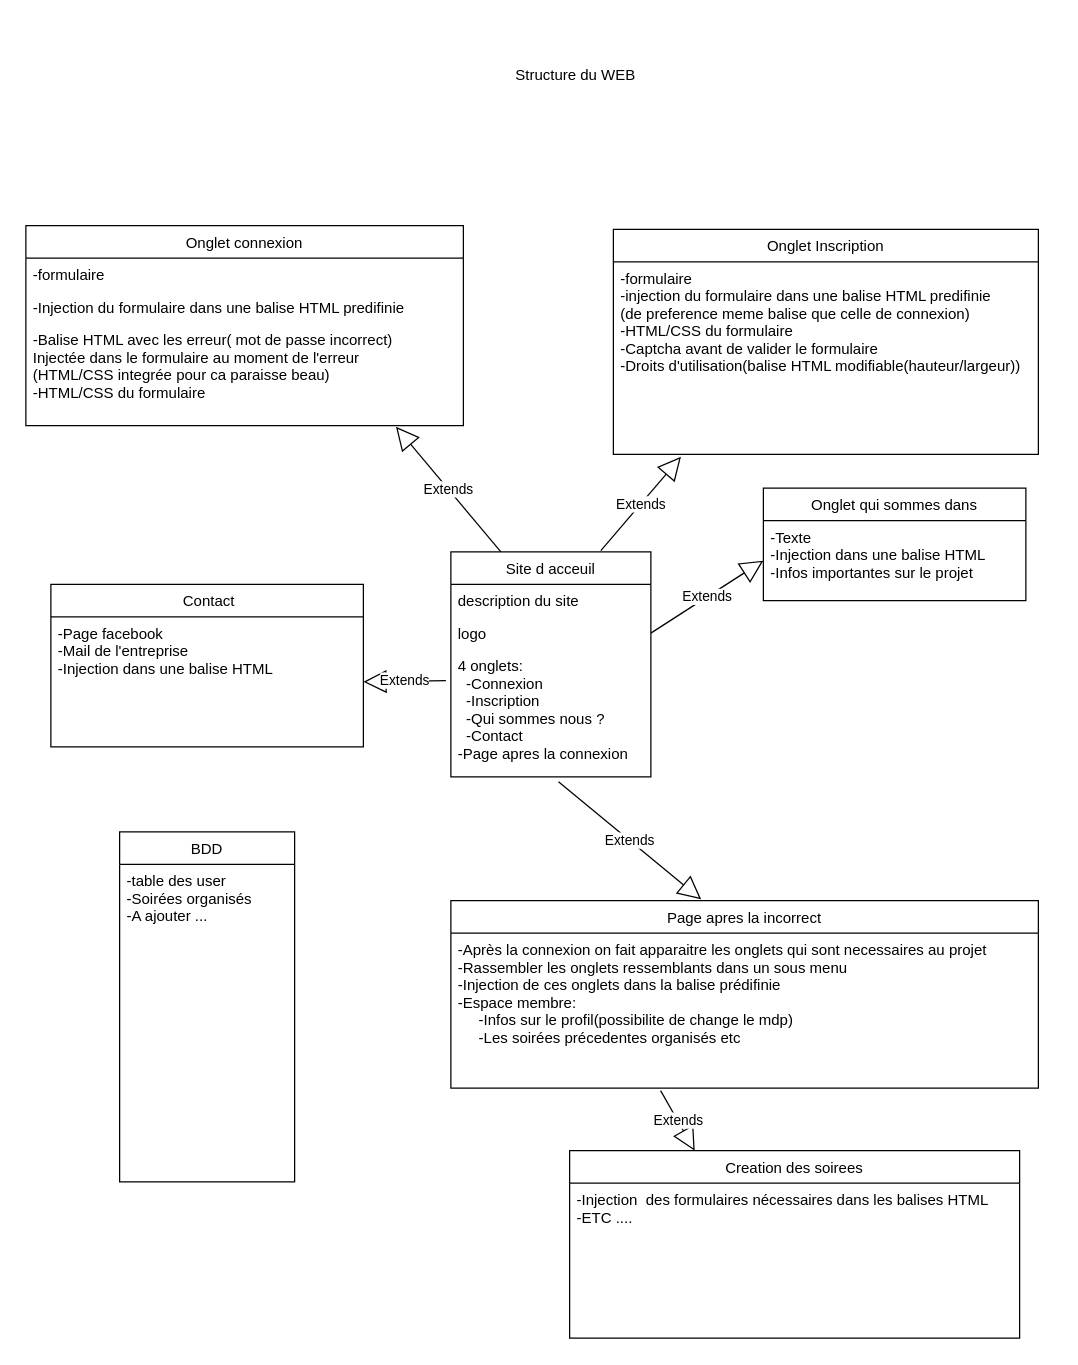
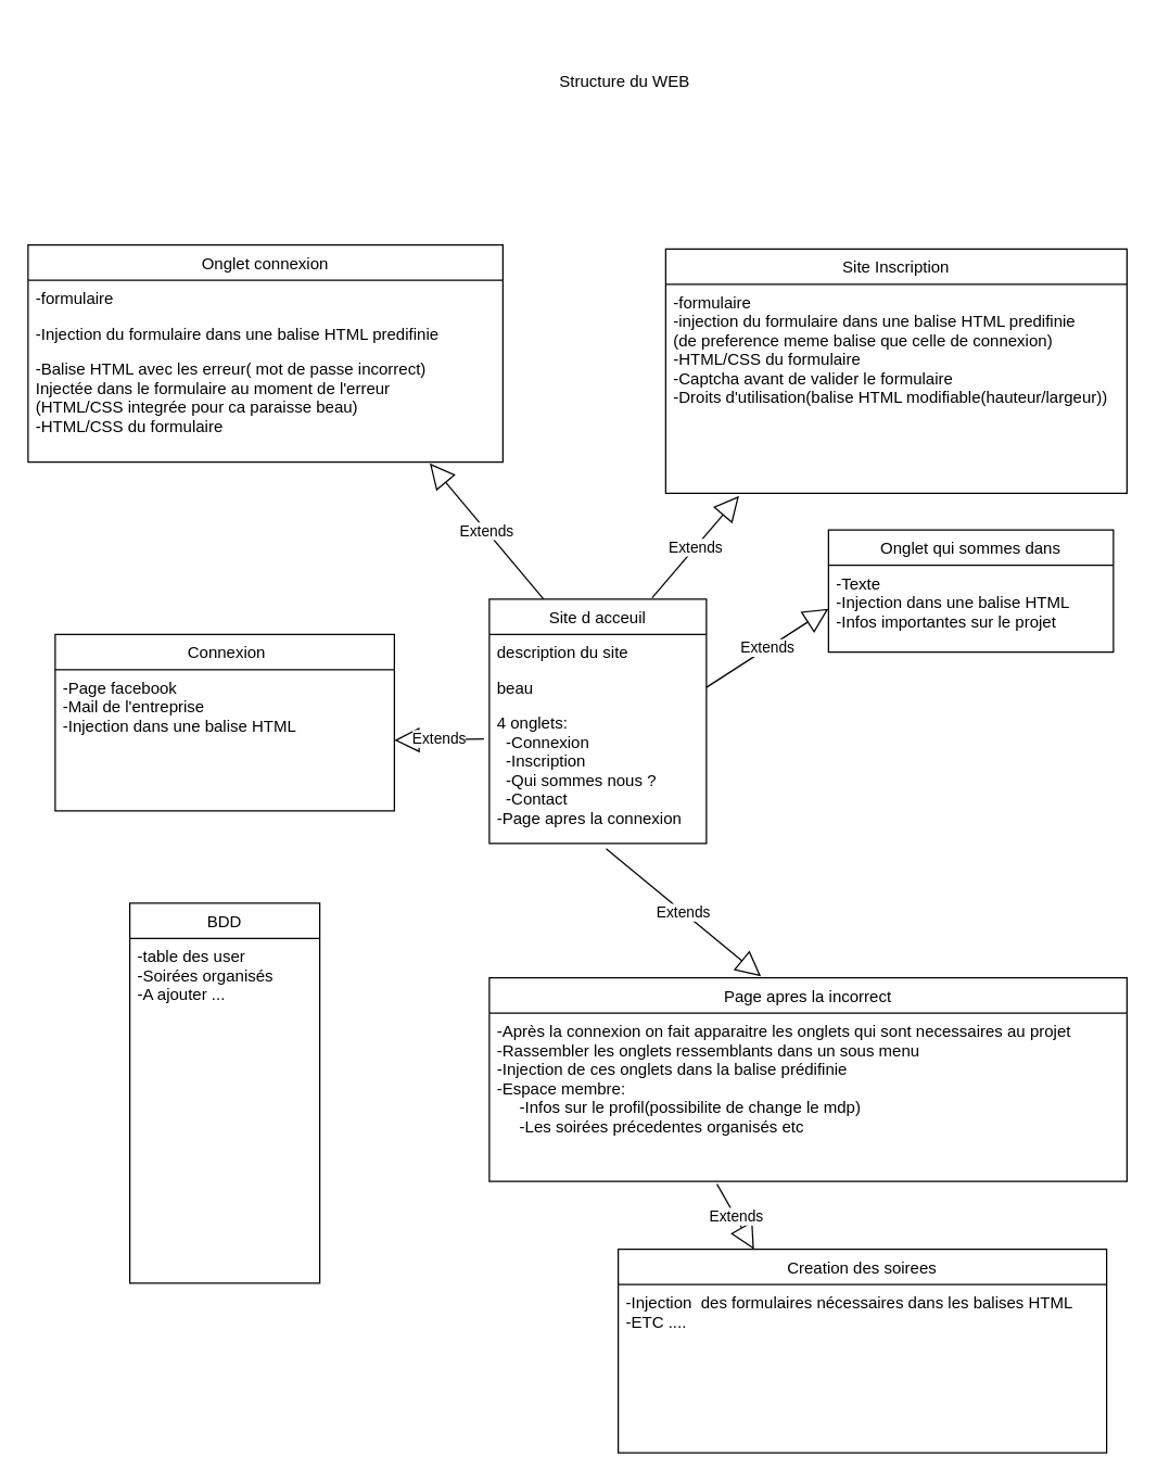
- <mxCell id="11" value="Onglet Inscription" style="swimlane;fontStyle=0;childLayout=stackLayout;horizontal=1;startSize=26;fillColor=none;horizontalStack=0;resizeParent=1;resizeParentMax=0;resizeLast=0;collapsible=1;marginBottom=0;" vertex="1" parent="1"><mxGeometry x="490" y="183" width="340" height="180" as="geometry" /></mxCell>
+ <mxCell id="11" value="Site Inscription" style="swimlane;fontStyle=0;childLayout=stackLayout;horizontal=1;startSize=26;fillColor=none;horizontalStack=0;resizeParent=1;resizeParentMax=0;resizeLast=0;collapsible=1;marginBottom=0;" vertex="1" parent="1"><mxGeometry x="490" y="183" width="340" height="180" as="geometry" /></mxCell>
- <mxCell id="15" value=" Contact" style="swimlane;fontStyle=0;childLayout=stackLayout;horizontal=1;startSize=26;fillColor=none;horizontalStack=0;resizeParent=1;resizeParentMax=0;resizeLast=0;collapsible=1;marginBottom=0;" vertex="1" parent="1"><mxGeometry x="40" y="467" width="250" height="130" as="geometry" /></mxCell>
+ <mxCell id="15" value=" Connexion" style="swimlane;fontStyle=0;childLayout=stackLayout;horizontal=1;startSize=26;fillColor=none;horizontalStack=0;resizeParent=1;resizeParentMax=0;resizeLast=0;collapsible=1;marginBottom=0;" vertex="1" parent="1"><mxGeometry x="40" y="467" width="250" height="130" as="geometry" /></mxCell>
- <mxCell id="5" value="logo" style="text;strokeColor=none;fillColor=none;align=left;verticalAlign=top;spacingLeft=4;spacingRight=4;overflow=hidden;rotatable=0;points=[[0,0.5],[1,0.5]];portConstraint=eastwest;" vertex="1" parent="3"><mxGeometry y="52" width="160" height="26" as="geometry" /></mxCell>
+ <mxCell id="5" value="beau" style="text;strokeColor=none;fillColor=none;align=left;verticalAlign=top;spacingLeft=4;spacingRight=4;overflow=hidden;rotatable=0;points=[[0,0.5],[1,0.5]];portConstraint=eastwest;" vertex="1" parent="3"><mxGeometry y="52" width="160" height="26" as="geometry" /></mxCell>
